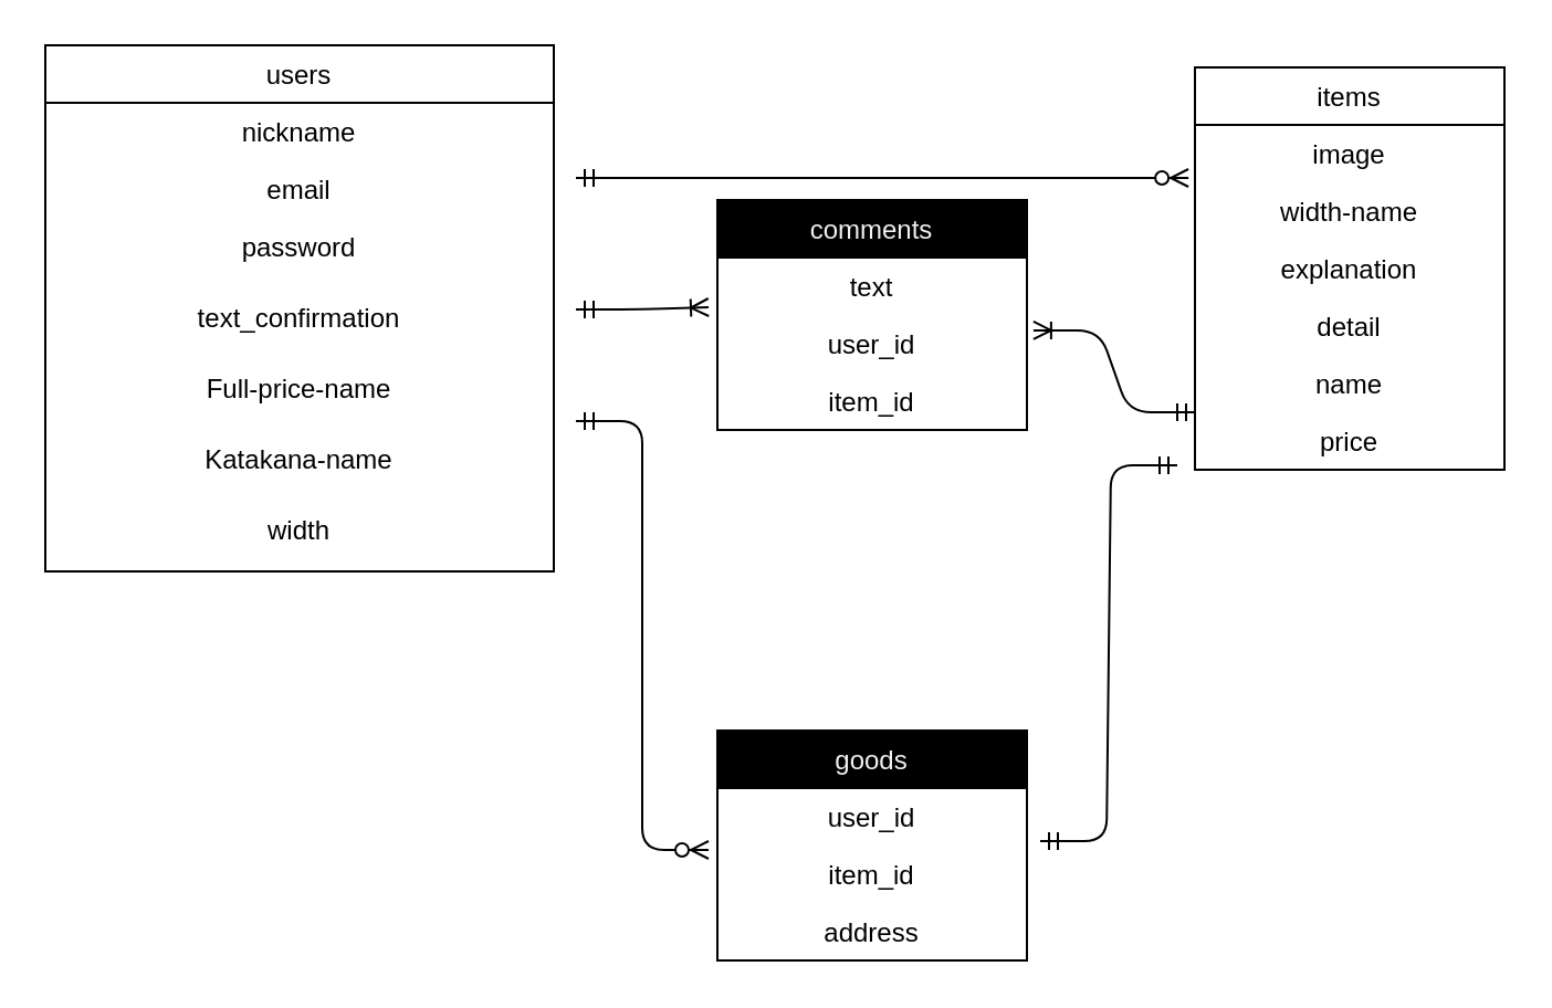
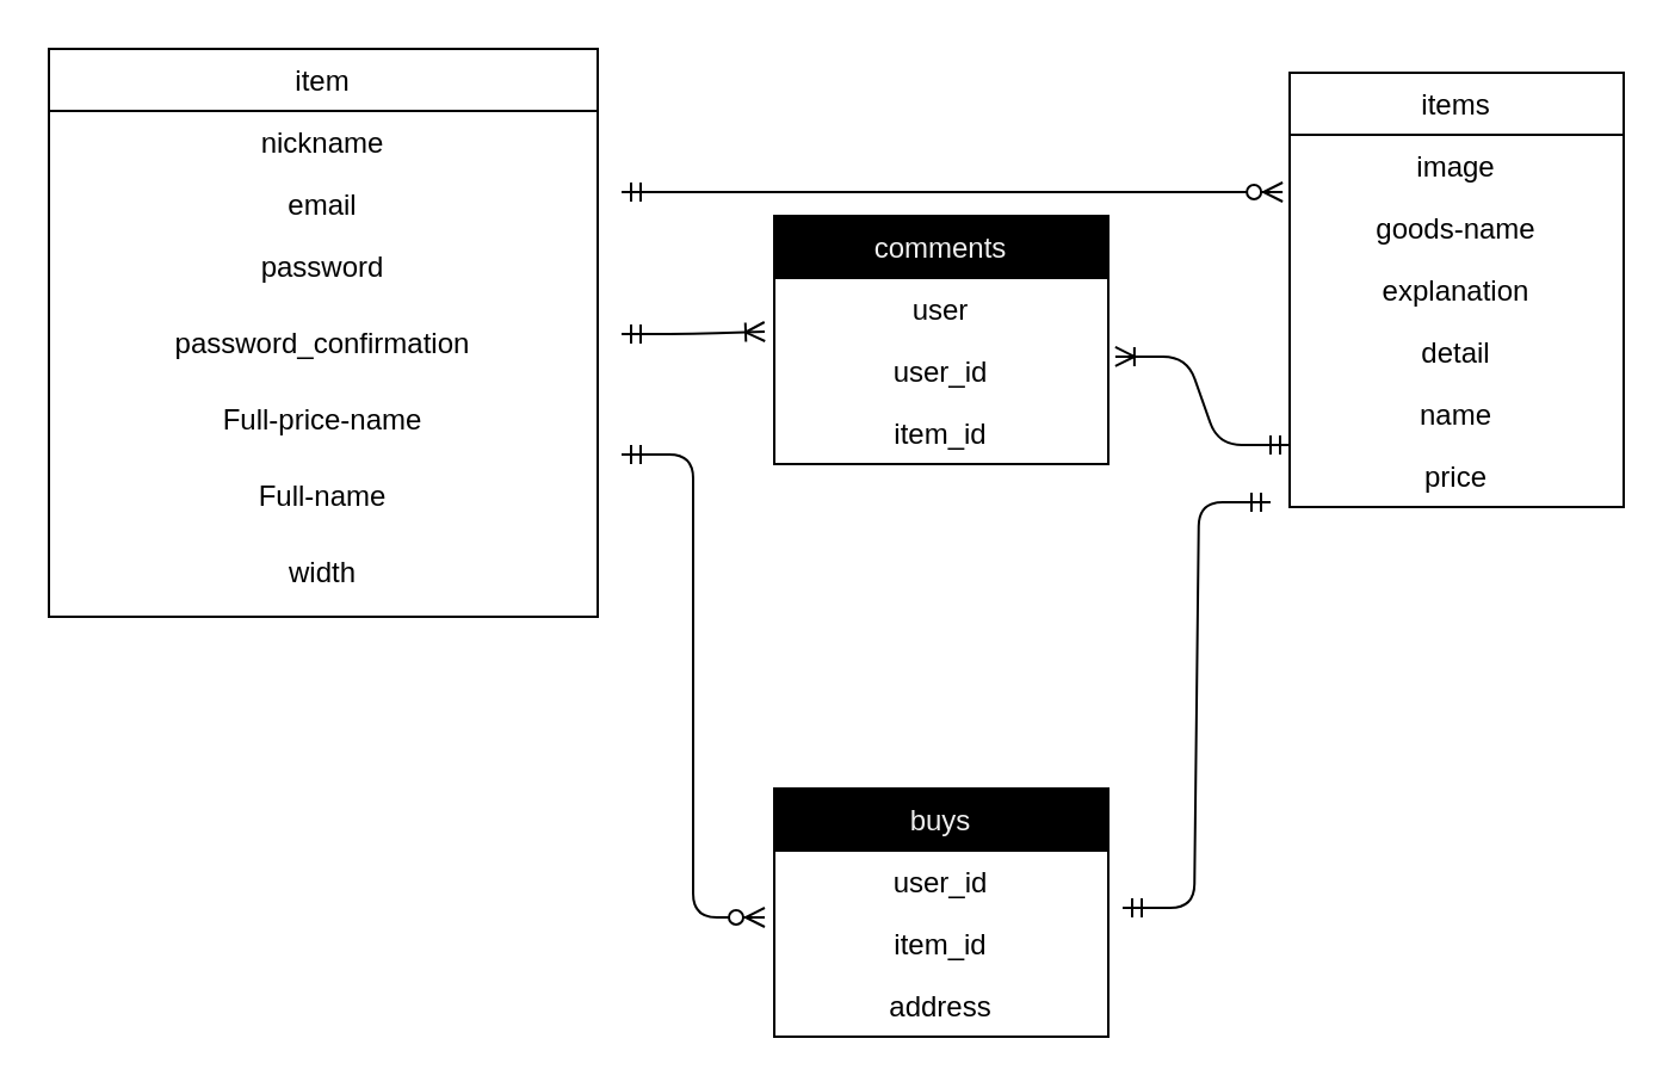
- <mxCell id="2" value="users" style="swimlane;fontStyle=0;childLayout=stackLayout;horizontal=1;startSize=26;horizontalStack=0;resizeParent=1;resizeParentMax=0;resizeLast=0;collapsible=1;marginBottom=0;" vertex="1" parent="1"><mxGeometry x="20" y="20" width="230" height="238" as="geometry"><mxRectangle x="40" y="50" width="50" height="26" as="alternateBounds" /></mxGeometry></mxCell>
+ <mxCell id="2" value="item" style="swimlane;fontStyle=0;childLayout=stackLayout;horizontal=1;startSize=26;horizontalStack=0;resizeParent=1;resizeParentMax=0;resizeLast=0;collapsible=1;marginBottom=0;" vertex="1" parent="1"><mxGeometry x="20" y="20" width="230" height="238" as="geometry"><mxRectangle x="40" y="50" width="50" height="26" as="alternateBounds" /></mxGeometry></mxCell>
- <mxCell id="12" value="width-name" style="text;strokeColor=none;fillColor=none;align=center;verticalAlign=top;spacingLeft=4;spacingRight=4;overflow=hidden;rotatable=0;points=[[0,0.5],[1,0.5]];portConstraint=eastwest;" vertex="1" parent="10"><mxGeometry y="52" width="140" height="26" as="geometry" /></mxCell>
+ <mxCell id="12" value="goods-name" style="text;strokeColor=none;fillColor=none;align=center;verticalAlign=top;spacingLeft=4;spacingRight=4;overflow=hidden;rotatable=0;points=[[0,0.5],[1,0.5]];portConstraint=eastwest;" vertex="1" parent="10"><mxGeometry y="52" width="140" height="26" as="geometry" /></mxCell>
- <mxCell id="18" value="text" style="text;strokeColor=none;fillColor=none;align=center;verticalAlign=top;spacingLeft=4;spacingRight=4;overflow=hidden;rotatable=0;points=[[0,0.5],[1,0.5]];portConstraint=eastwest;" vertex="1" parent="17"><mxGeometry y="26" width="140" height="26" as="geometry" /></mxCell>
+ <mxCell id="18" value="user" style="text;strokeColor=none;fillColor=none;align=center;verticalAlign=top;spacingLeft=4;spacingRight=4;overflow=hidden;rotatable=0;points=[[0,0.5],[1,0.5]];portConstraint=eastwest;" vertex="1" parent="17"><mxGeometry y="26" width="140" height="26" as="geometry" /></mxCell>
- <mxCell id="6" value="text_confirmation" style="text;strokeColor=none;fillColor=none;align=center;verticalAlign=top;spacingLeft=4;spacingRight=4;overflow=hidden;rotatable=0;points=[[0,0.5],[1,0.5]];portConstraint=eastwest;" vertex="1" parent="2"><mxGeometry y="110" width="230" height="32" as="geometry" /></mxCell>
+ <mxCell id="6" value="password_confirmation" style="text;strokeColor=none;fillColor=none;align=center;verticalAlign=top;spacingLeft=4;spacingRight=4;overflow=hidden;rotatable=0;points=[[0,0.5],[1,0.5]];portConstraint=eastwest;" vertex="1" parent="2"><mxGeometry y="110" width="230" height="32" as="geometry" /></mxCell>
- <mxCell id="8" value="Katakana-name" style="text;strokeColor=none;fillColor=none;align=center;verticalAlign=top;spacingLeft=4;spacingRight=4;overflow=hidden;rotatable=0;points=[[0,0.5],[1,0.5]];portConstraint=eastwest;" vertex="1" parent="2"><mxGeometry y="174" width="230" height="32" as="geometry" /></mxCell>
+ <mxCell id="8" value="Full-name" style="text;strokeColor=none;fillColor=none;align=center;verticalAlign=top;spacingLeft=4;spacingRight=4;overflow=hidden;rotatable=0;points=[[0,0.5],[1,0.5]];portConstraint=eastwest;" vertex="1" parent="2"><mxGeometry y="174" width="230" height="32" as="geometry" /></mxCell>
- <mxCell id="21" value="goods" style="swimlane;fontStyle=0;childLayout=stackLayout;horizontal=1;startSize=26;horizontalStack=0;resizeParent=1;resizeParentMax=0;resizeLast=0;collapsible=1;marginBottom=0;labelBackgroundColor=none;fontColor=#F0F0F0;fillColor=#000000;align=center;" vertex="1" parent="1"><mxGeometry x="324" y="330" width="140" height="104" as="geometry" /></mxCell>
+ <mxCell id="21" value="buys" style="swimlane;fontStyle=0;childLayout=stackLayout;horizontal=1;startSize=26;horizontalStack=0;resizeParent=1;resizeParentMax=0;resizeLast=0;collapsible=1;marginBottom=0;labelBackgroundColor=none;fontColor=#F0F0F0;fillColor=#000000;align=center;" vertex="1" parent="1"><mxGeometry x="324" y="330" width="140" height="104" as="geometry" /></mxCell>
